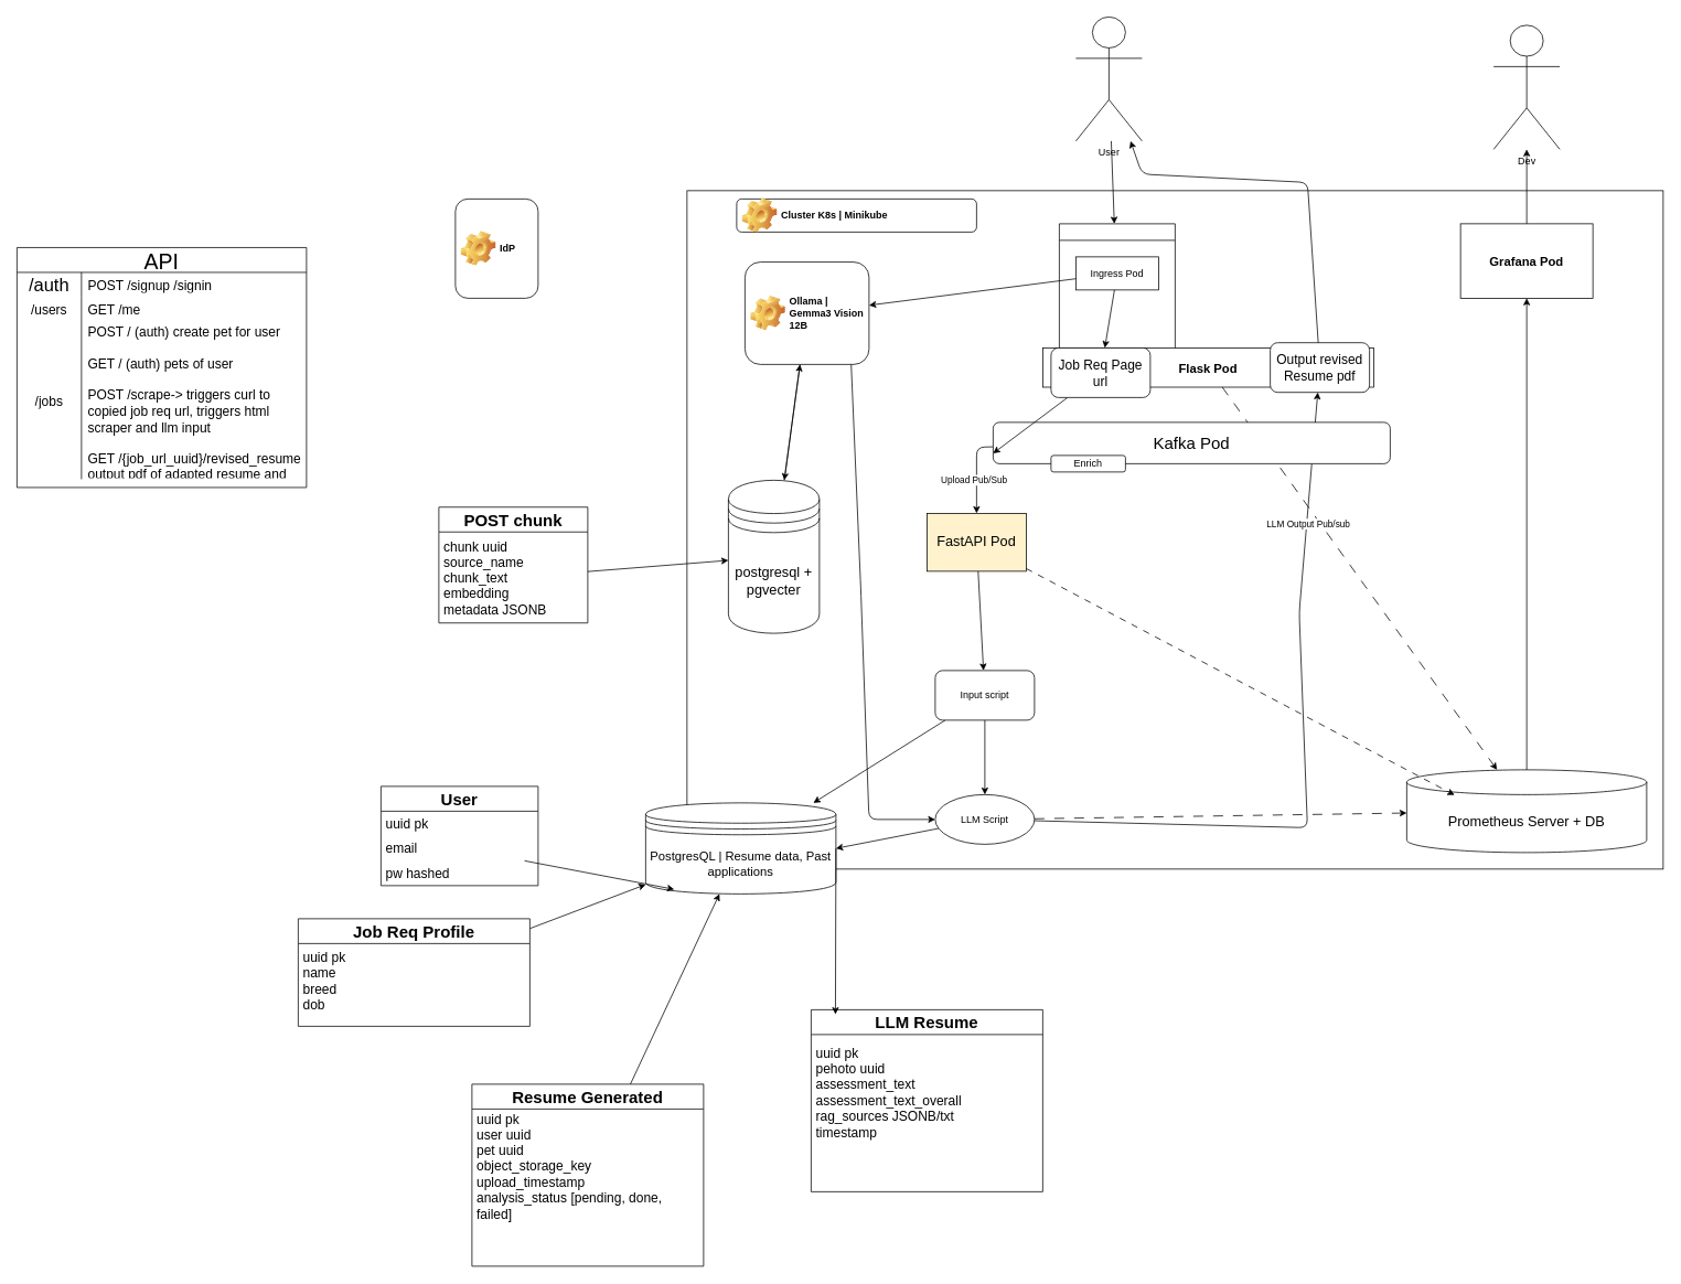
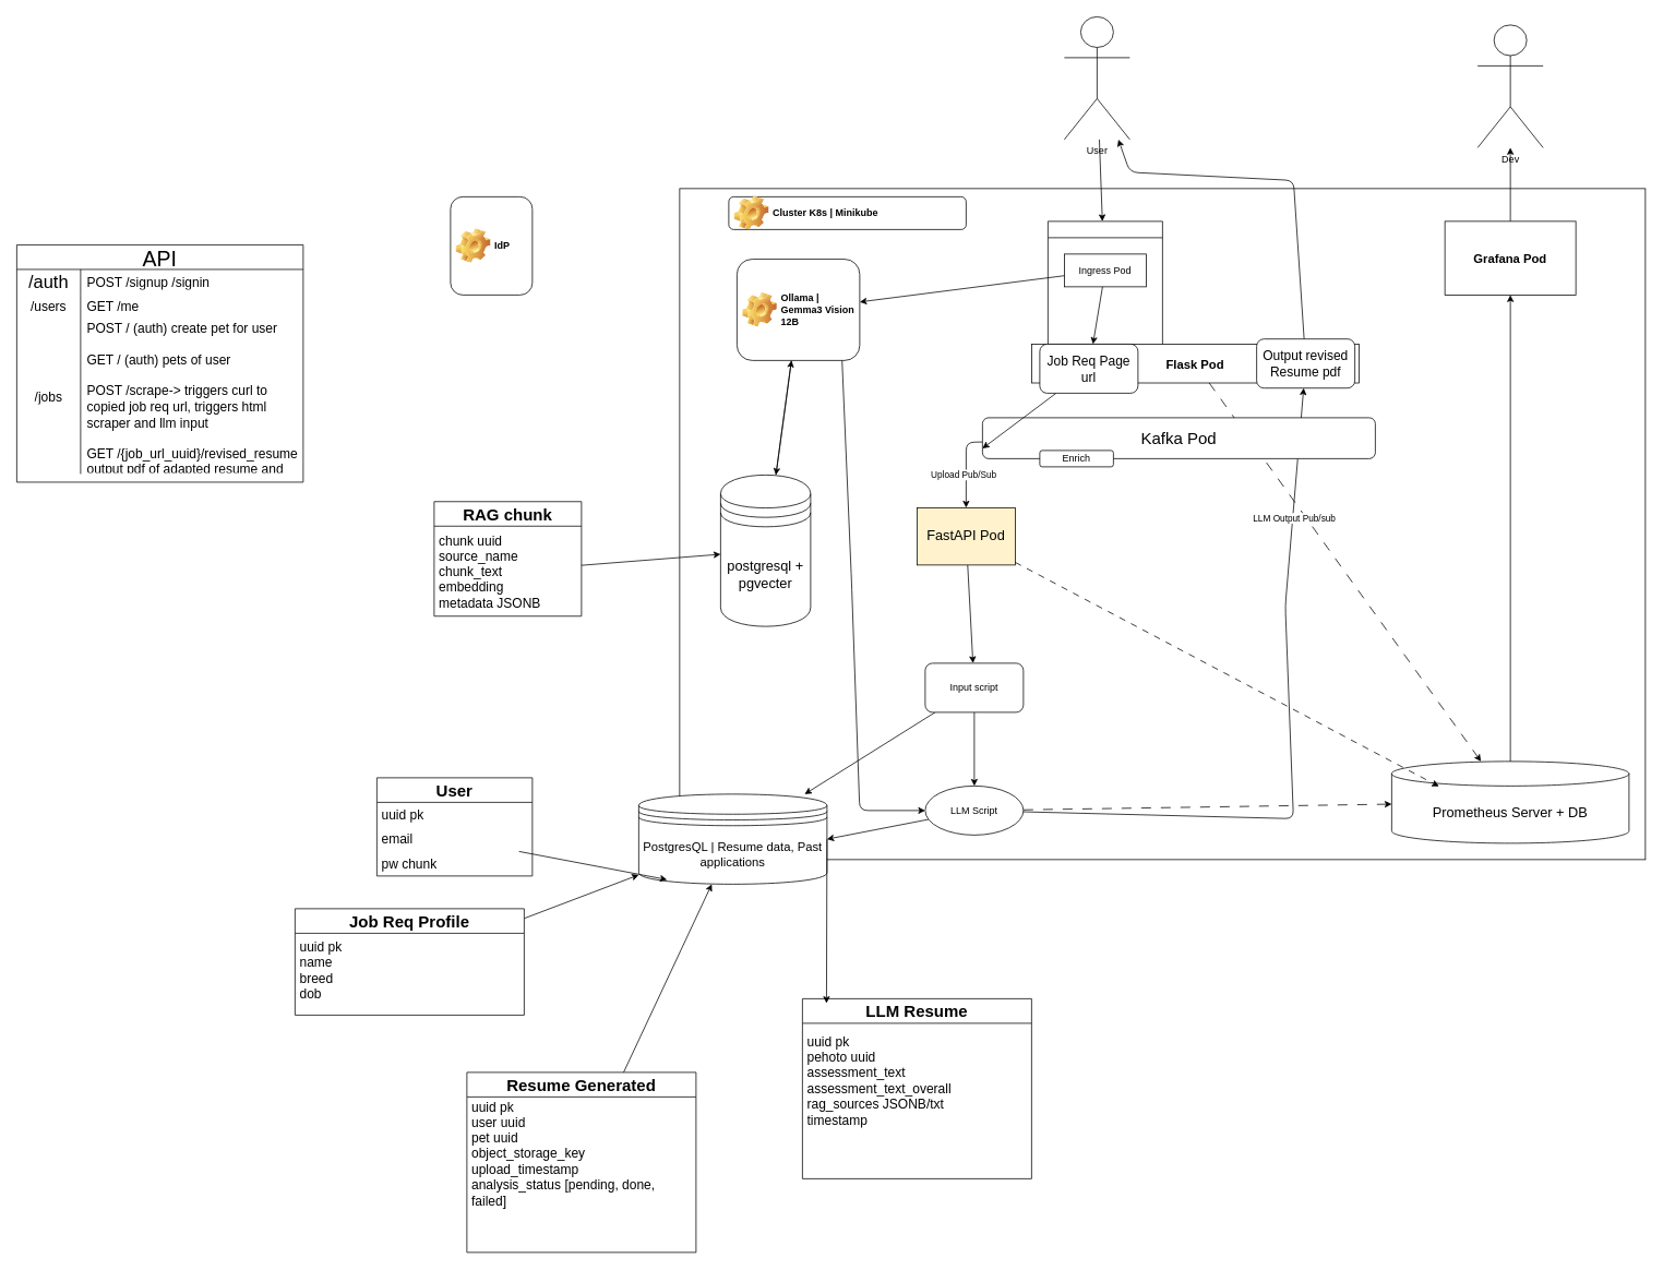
- <mxCell id="58" value="POST chunk" style="swimlane;fontStyle=1;childLayout=stackLayout;horizontal=1;startSize=30;horizontalStack=0;resizeParent=1;resizeParentMax=0;resizeLast=0;collapsible=1;marginBottom=0;whiteSpace=wrap;html=1;fontSize=20;" parent="1" vertex="1"><mxGeometry x="530" y="612.5" width="180" height="140" as="geometry" /></mxCell>
+ <mxCell id="58" value="RAG chunk" style="swimlane;fontStyle=1;childLayout=stackLayout;horizontal=1;startSize=30;horizontalStack=0;resizeParent=1;resizeParentMax=0;resizeLast=0;collapsible=1;marginBottom=0;whiteSpace=wrap;html=1;fontSize=20;" parent="1" vertex="1"><mxGeometry x="530" y="612.5" width="180" height="140" as="geometry" /></mxCell>
- <mxCell id="46" value="pw hashed" style="text;strokeColor=none;fillColor=none;align=left;verticalAlign=middle;spacingLeft=4;spacingRight=4;overflow=hidden;points=[[0,0.5],[1,0.5]];portConstraint=eastwest;rotatable=0;whiteSpace=wrap;html=1;fontSize=16;" parent="43" vertex="1"><mxGeometry y="90" width="190" height="30" as="geometry" /></mxCell>
+ <mxCell id="46" value="pw chunk" style="text;strokeColor=none;fillColor=none;align=left;verticalAlign=middle;spacingLeft=4;spacingRight=4;overflow=hidden;points=[[0,0.5],[1,0.5]];portConstraint=eastwest;rotatable=0;whiteSpace=wrap;html=1;fontSize=16;" parent="43" vertex="1"><mxGeometry y="90" width="190" height="30" as="geometry" /></mxCell>
